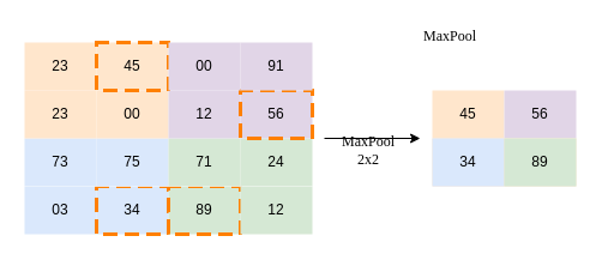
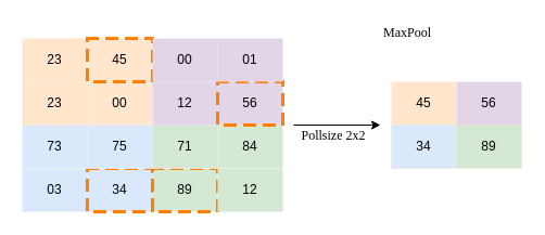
- <mxCell id="30" value="91" style="shape=partialRectangle;html=1;whiteSpace=wrap;connectable=0;overflow=hidden;fillColor=#e1d5e7;top=1;left=1;bottom=1;right=1;strokeWidth=3;dashed=1;strokeColor=none;" vertex="1" parent="26"><mxGeometry x="180" width="60" height="40" as="geometry" /></mxCell>
+ <mxCell id="30" value="01" style="shape=partialRectangle;html=1;whiteSpace=wrap;connectable=0;overflow=hidden;fillColor=#e1d5e7;top=1;left=1;bottom=1;right=1;strokeWidth=3;dashed=1;strokeColor=none;" vertex="1" parent="26"><mxGeometry x="180" width="60" height="40" as="geometry" /></mxCell>
- <mxCell id="33" value="&lt;font face=&quot;Iwona&quot;&gt;MaxPool 2x2&lt;/font&gt;" style="text;html=1;strokeColor=none;fillColor=none;align=center;verticalAlign=middle;whiteSpace=wrap;rounded=0;dashed=1;" vertex="1" parent="1"><mxGeometry x="274" y="115" width="66" height="20" as="geometry" /></mxCell>
+ <mxCell id="33" value="&lt;font face=&quot;Iwona&quot;&gt;Pollsize 2x2&lt;/font&gt;" style="text;html=1;strokeColor=none;fillColor=none;align=center;verticalAlign=middle;whiteSpace=wrap;rounded=0;dashed=1;" vertex="1" parent="1"><mxGeometry x="274" y="115" width="66" height="20" as="geometry" /></mxCell>
- <mxCell id="20" value="24" style="shape=partialRectangle;html=1;whiteSpace=wrap;connectable=0;overflow=hidden;fillColor=#d5e8d4;top=0;left=0;bottom=0;right=0;strokeColor=#82b366;" vertex="1" parent="16"><mxGeometry x="180" width="60" height="40" as="geometry" /></mxCell>
+ <mxCell id="20" value="84" style="shape=partialRectangle;html=1;whiteSpace=wrap;connectable=0;overflow=hidden;fillColor=#d5e8d4;top=0;left=0;bottom=0;right=0;strokeColor=#82b366;" vertex="1" parent="16"><mxGeometry x="180" width="60" height="40" as="geometry" /></mxCell>
